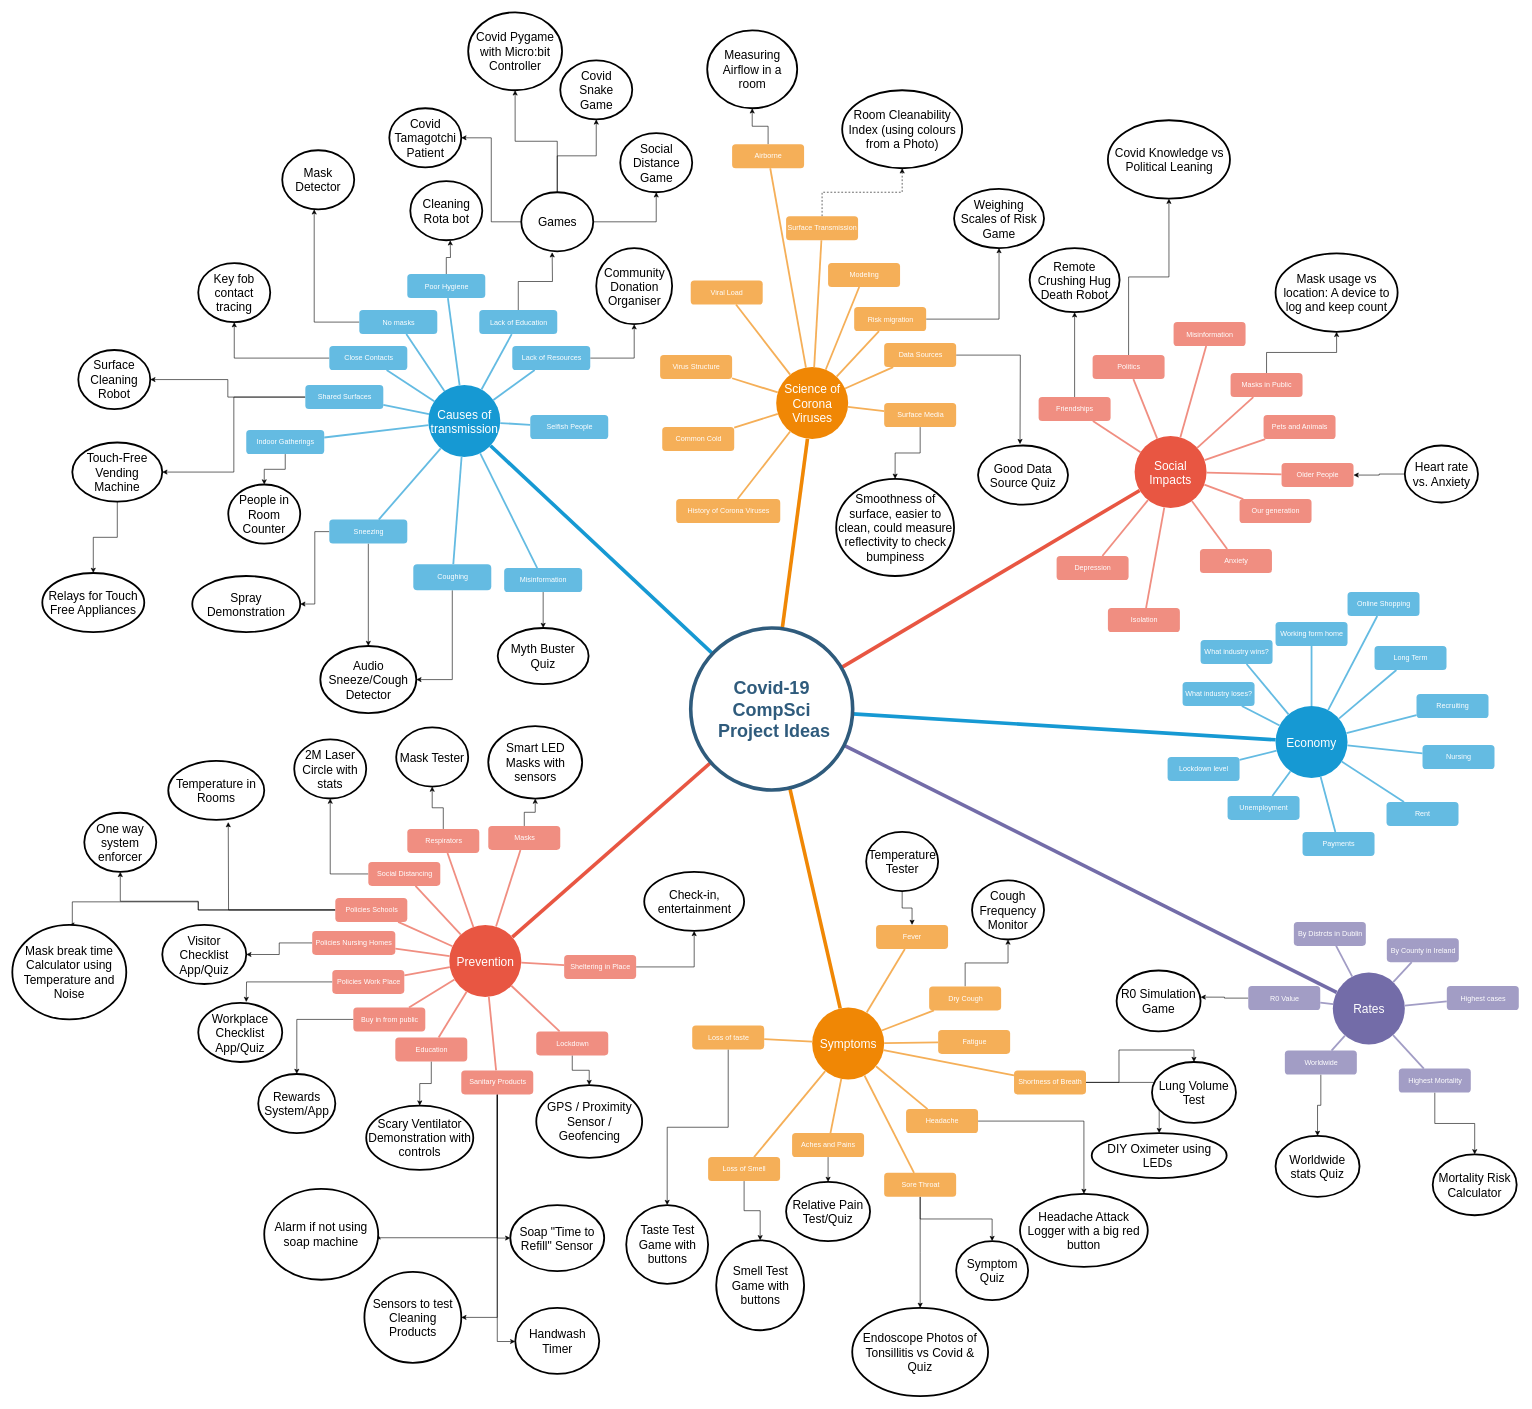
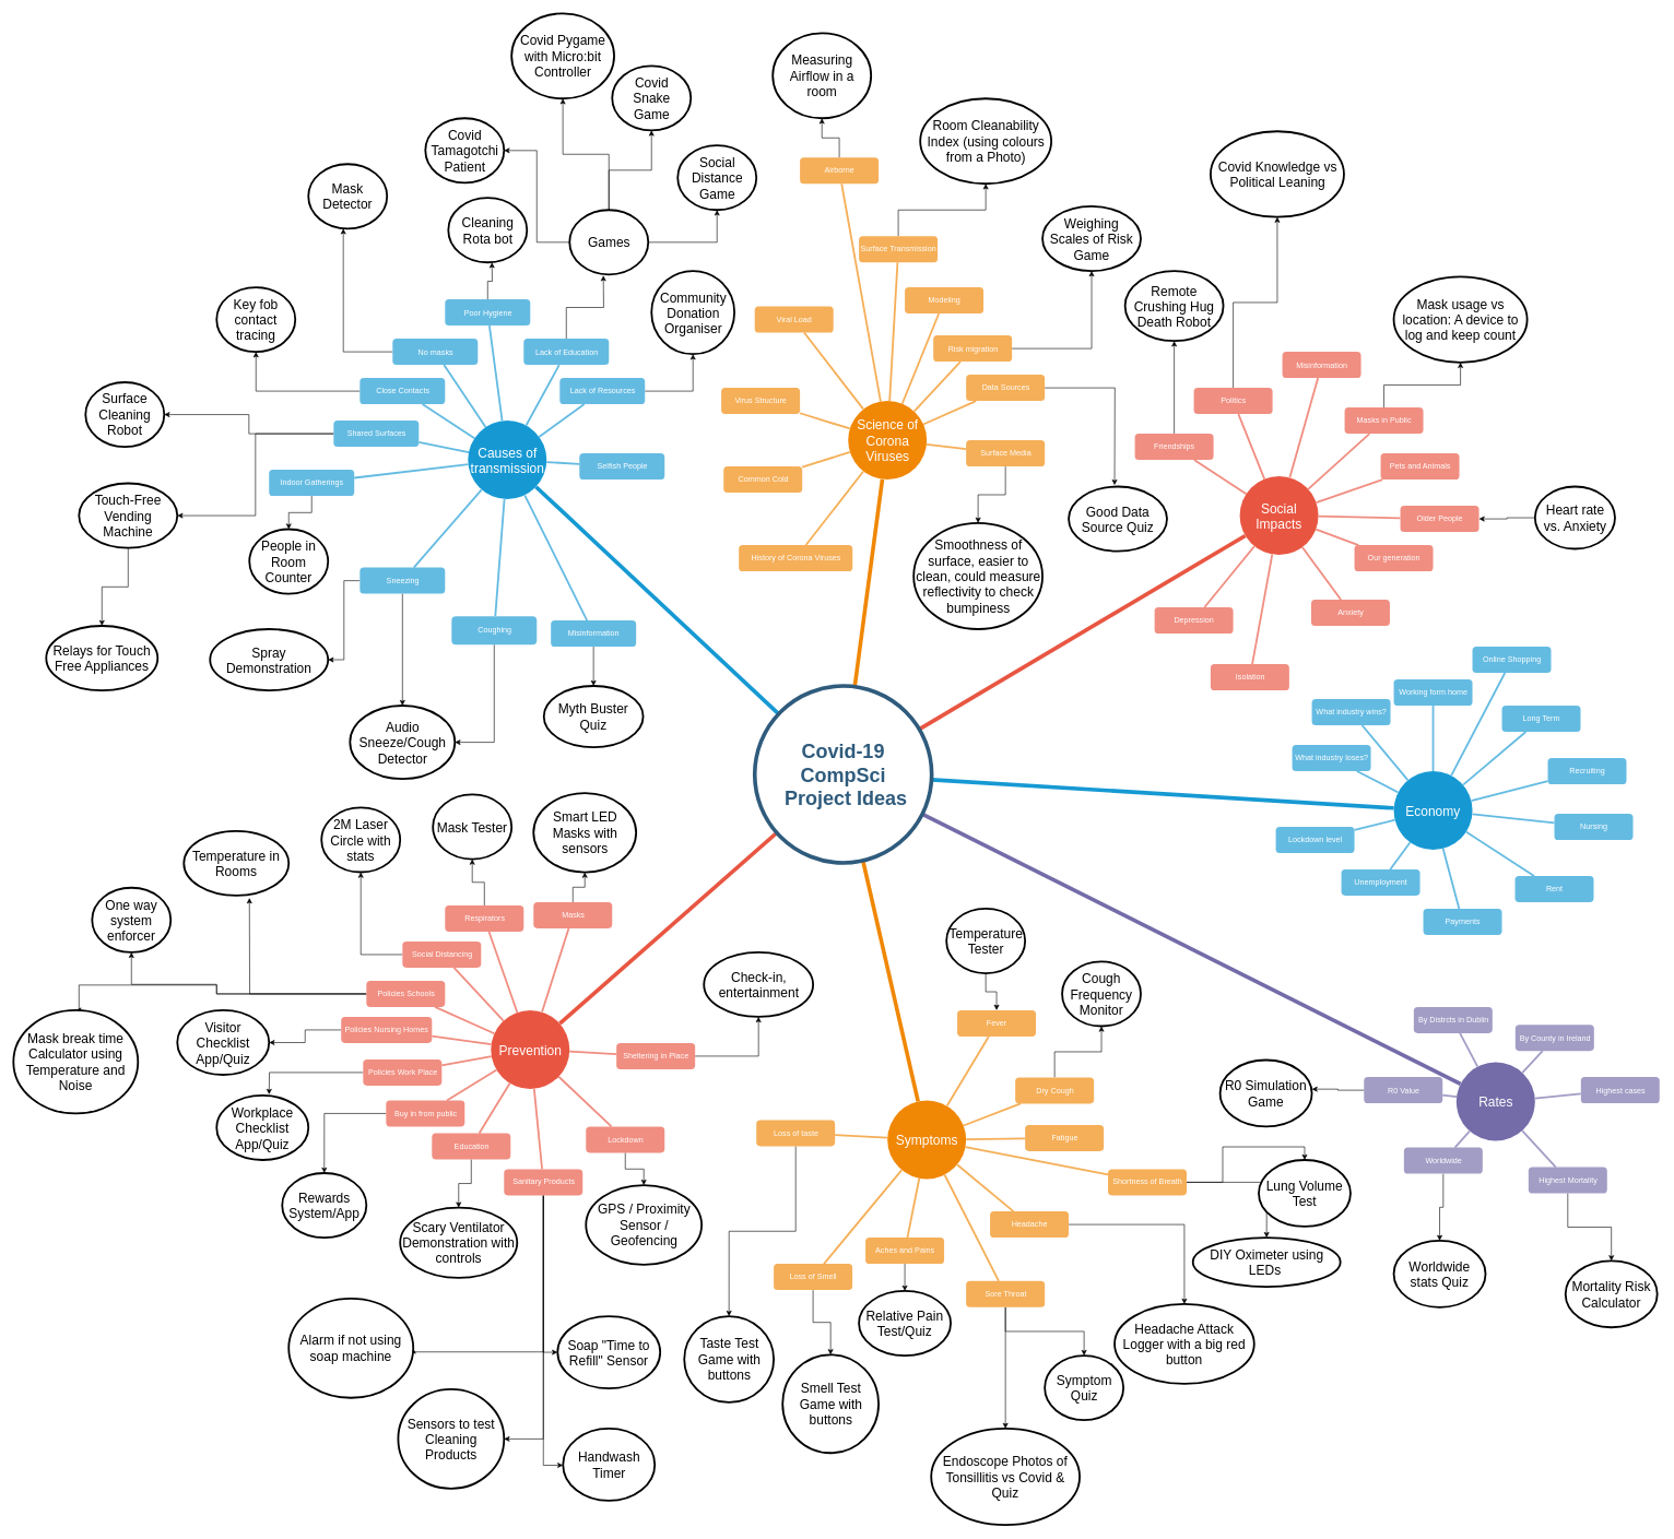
- <mxCell id="56" style="edgeStyle=orthogonalEdgeStyle;rounded=0;orthogonalLoop=1;jettySize=auto;html=1;entryX=0.5;entryY=1;entryDx=0;entryDy=0;dashed=1;" edge="1" parent="1" source="57" target="252"><mxGeometry relative="1" as="geometry" /></mxCell>
+ <mxCell id="56" style="edgeStyle=orthogonalEdgeStyle;rounded=0;orthogonalLoop=1;jettySize=auto;html=1;entryX=0.5;entryY=1;entryDx=0;entryDy=0;" edge="1" parent="1" source="57" target="252"><mxGeometry relative="1" as="geometry" /></mxCell>
